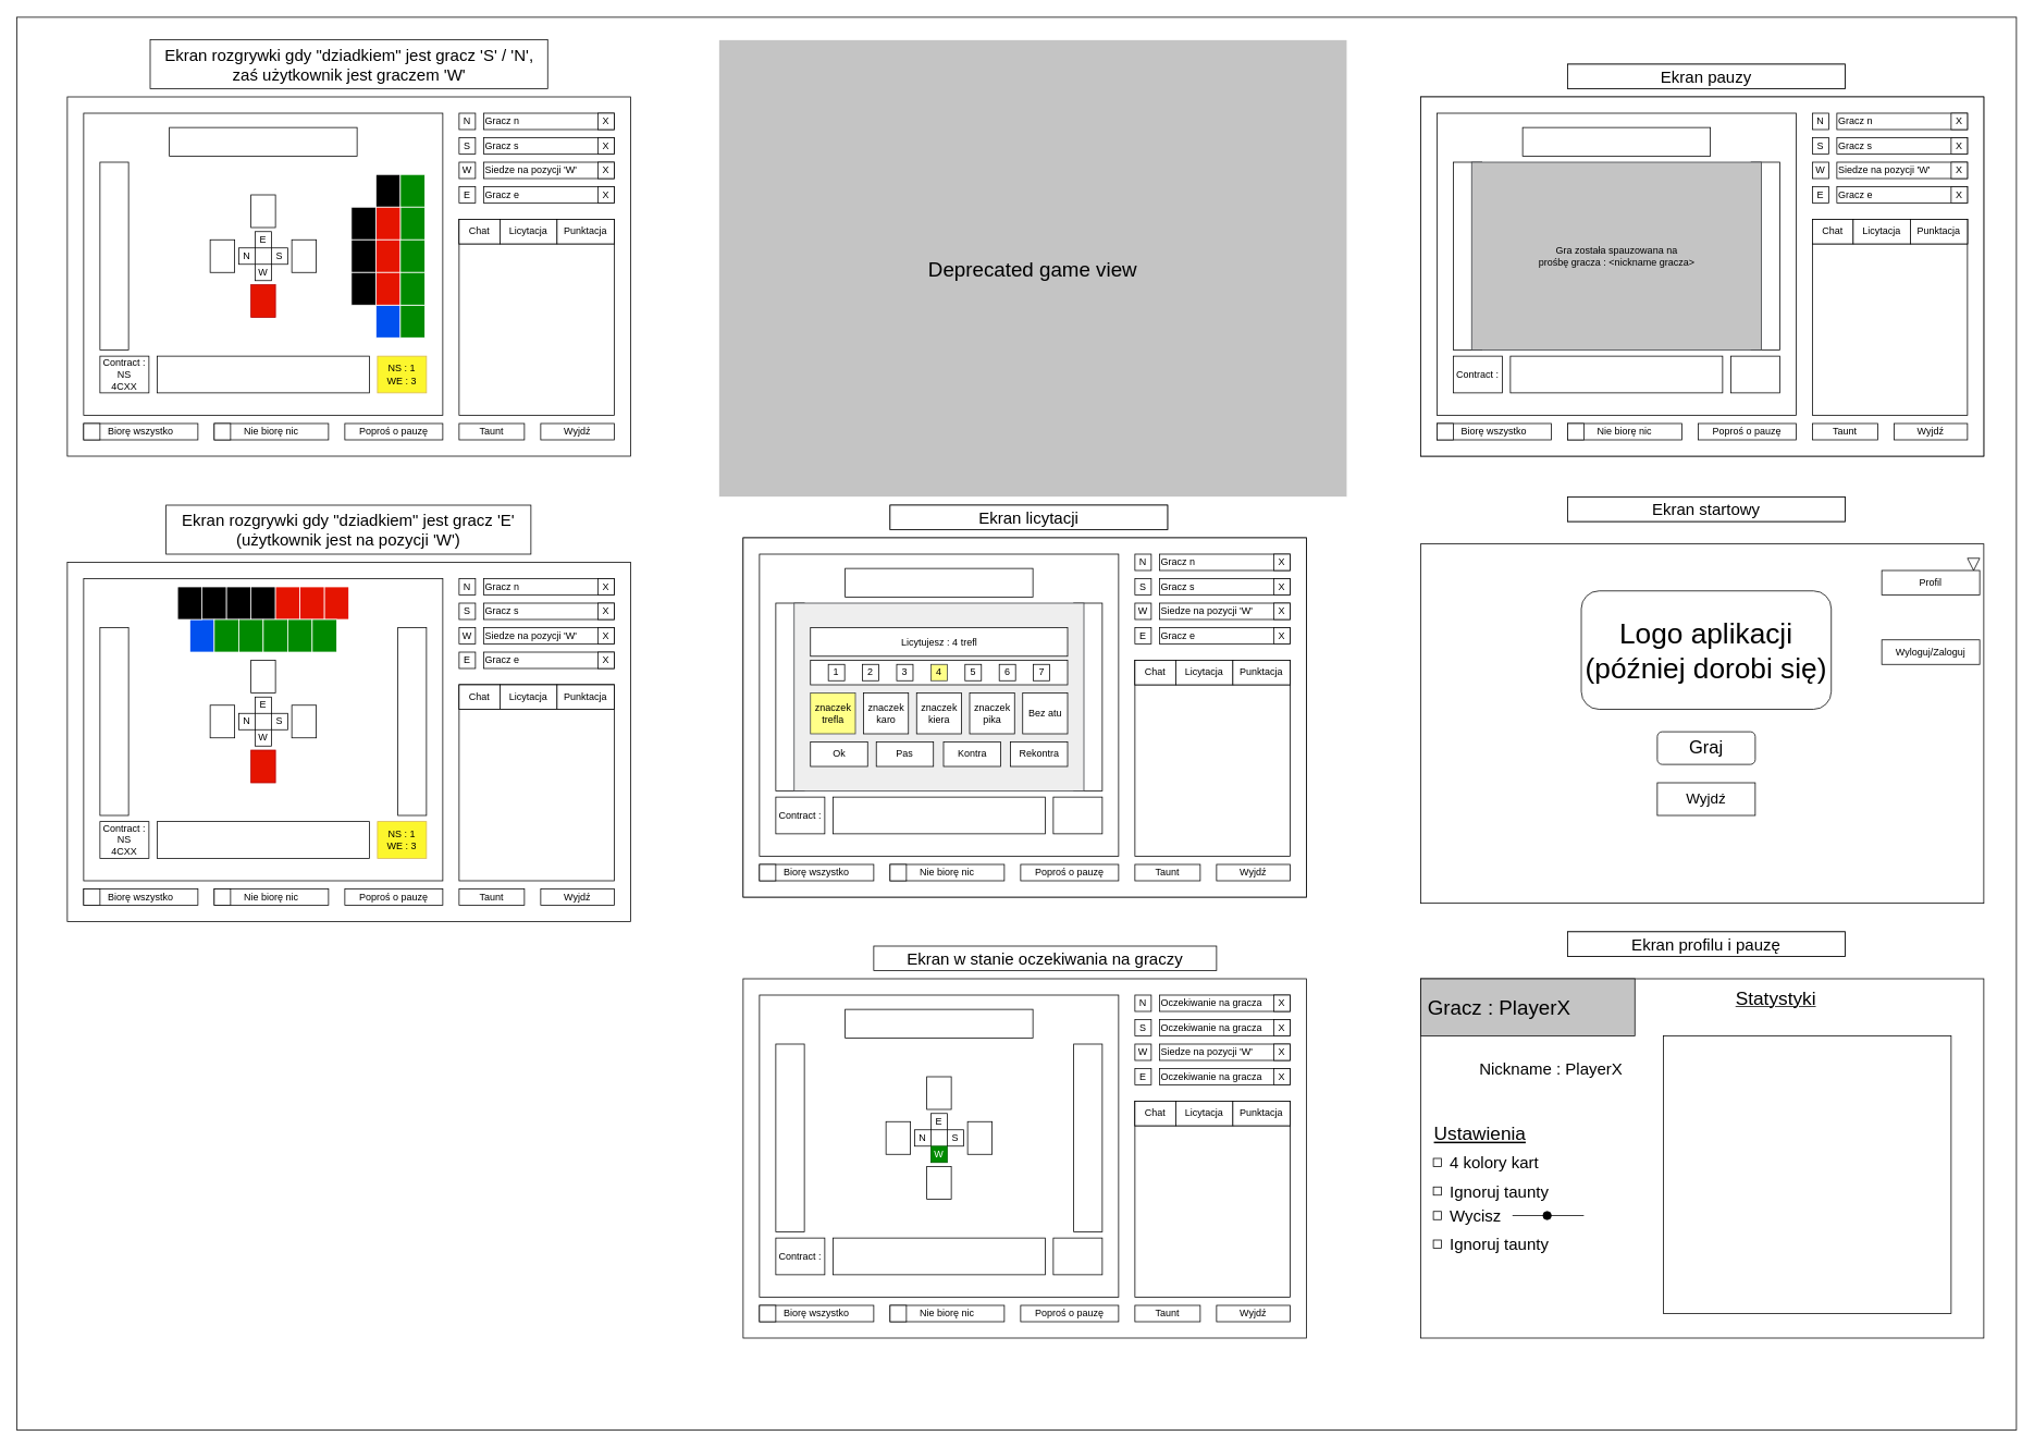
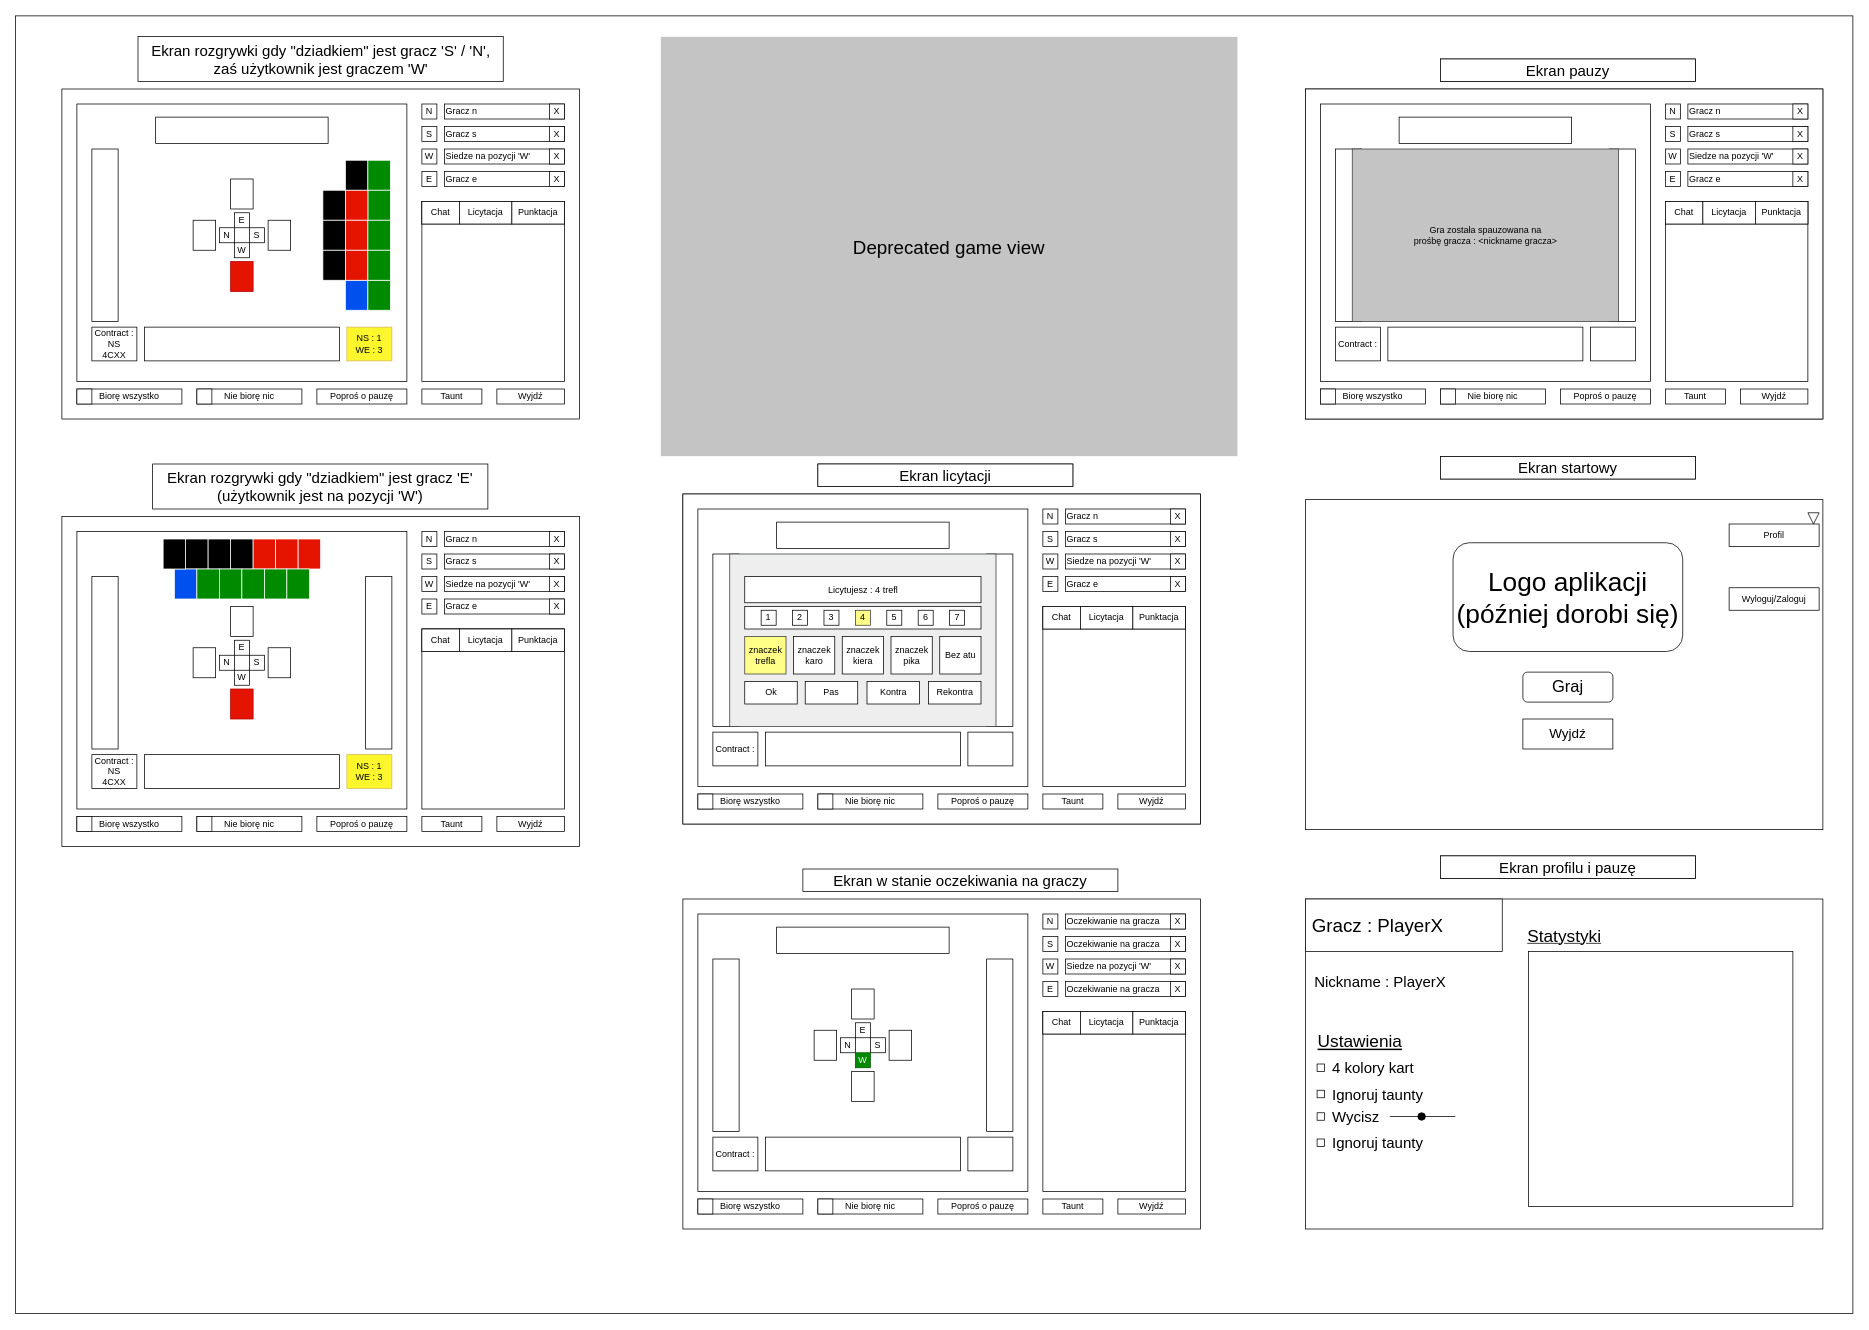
- <mxCell id="321" value="&lt;font style=&quot;font-size: 23px&quot;&gt;Statystyki&lt;/font&gt;" style="text;html=1;strokeColor=none;fillColor=none;align=center;verticalAlign=middle;whiteSpace=wrap;rounded=0;fontStyle=4" parent="1" vertex="1"><mxGeometry x="2128.75" y="1213" width="92.5" height="20" as="geometry" /></mxCell>
+ <mxCell id="321" value="&lt;font style=&quot;font-size: 23px&quot;&gt;Statystyki&lt;/font&gt;" style="text;html=1;strokeColor=none;fillColor=none;align=center;verticalAlign=middle;whiteSpace=wrap;rounded=0;fontStyle=4" parent="1" vertex="1"><mxGeometry x="2038.75" y="1238" width="92.5" height="20" as="geometry" /></mxCell>
- <mxCell id="304" value="&lt;font style=&quot;font-size: 25px&quot;&gt;&amp;nbsp;Gracz : PlayerX&lt;/font&gt;" style="rounded=0;whiteSpace=wrap;html=1;fillColor=#c4c4c4;align=left;" parent="1" vertex="1"><mxGeometry x="1740" y="1198" width="262.5" height="70" as="geometry" /></mxCell>
+ <mxCell id="304" value="&lt;font style=&quot;font-size: 25px&quot;&gt;&amp;nbsp;Gracz : PlayerX&lt;/font&gt;" style="rounded=0;whiteSpace=wrap;html=1;fillColor=#FFFFFF;align=left;" parent="1" vertex="1"><mxGeometry x="1740" y="1198" width="262.5" height="70" as="geometry" /></mxCell>
- <mxCell id="308" value="&lt;font style=&quot;font-size: 20px&quot;&gt;Nickname : PlayerX&lt;/font&gt;" style="text;html=1;strokeColor=none;fillColor=none;align=center;verticalAlign=middle;whiteSpace=wrap;rounded=0;" parent="1" vertex="1"><mxGeometry x="1800" y="1298" width="200" height="20" as="geometry" /></mxCell>
+ <mxCell id="308" value="&lt;font style=&quot;font-size: 20px&quot;&gt;Nickname : PlayerX&lt;/font&gt;" style="text;html=1;strokeColor=none;fillColor=none;align=center;verticalAlign=middle;whiteSpace=wrap;rounded=0;" parent="1" vertex="1"><mxGeometry x="1740" y="1298" width="200" height="20" as="geometry" /></mxCell>
